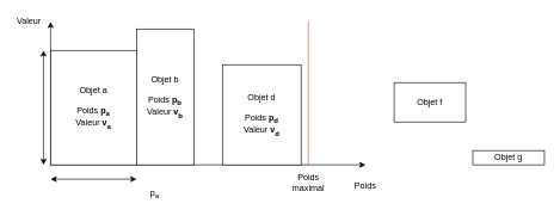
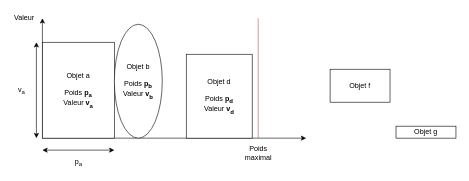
- <mxCell id="13" value="&lt;div&gt;Objet b&lt;/div&gt;&lt;div&gt;&lt;br&gt;&lt;/div&gt;&lt;div&gt;Poids &lt;b&gt;p&lt;sub&gt;b&lt;/sub&gt;&lt;/b&gt;&lt;/div&gt;&lt;div&gt;Valeur &lt;b&gt;v&lt;sub&gt;b&lt;/sub&gt;&lt;/b&gt;&lt;br&gt;&lt;/div&gt;" style="rounded=0;whiteSpace=wrap;html=1;" parent="1" vertex="1"><mxGeometry x="190" y="40" width="80" height="190" as="geometry" /></mxCell>
+ <mxCell id="13" value="&lt;div&gt;Objet b&lt;/div&gt;&lt;div&gt;&lt;br&gt;&lt;/div&gt;&lt;div&gt;Poids &lt;b&gt;p&lt;sub&gt;b&lt;/sub&gt;&lt;/b&gt;&lt;/div&gt;&lt;div&gt;Valeur &lt;b&gt;v&lt;sub&gt;b&lt;/sub&gt;&lt;/b&gt;&lt;br&gt;&lt;/div&gt;" style="ellipse;whiteSpace=wrap;html=1;" parent="1" vertex="1"><mxGeometry x="190" y="40" width="80" height="190" as="geometry" /></mxCell>
+ <mxCell id="12" value="v&lt;sub&gt;a&lt;/sub&gt;" style="text;html=1;align=center;verticalAlign=middle;resizable=0;points=[];autosize=1;strokeColor=none;" parent="1" vertex="1"><mxGeometry x="20" y="140" width="30" height="20" as="geometry" /></mxCell>
- <mxCell id="5" value="Poids" style="text;html=1;strokeColor=none;fillColor=none;align=center;verticalAlign=middle;whiteSpace=wrap;rounded=0;" parent="1" vertex="1"><mxGeometry x="490" y="250" width="40" height="20" as="geometry" /></mxCell>
- <mxCell id="10" value="p&lt;sub&gt;a&lt;/sub&gt;" style="text;html=1;align=center;verticalAlign=middle;resizable=0;points=[];autosize=1;strokeColor=none;" parent="1" vertex="1"><mxGeometry x="200" y="260" width="30" height="20" as="geometry" /></mxCell>
+ <mxCell id="10" value="p&lt;sub&gt;a&lt;/sub&gt;" style="text;html=1;align=center;verticalAlign=middle;resizable=0;points=[];autosize=1;strokeColor=none;" parent="1" vertex="1"><mxGeometry x="115" y="260" width="30" height="20" as="geometry" /></mxCell>
